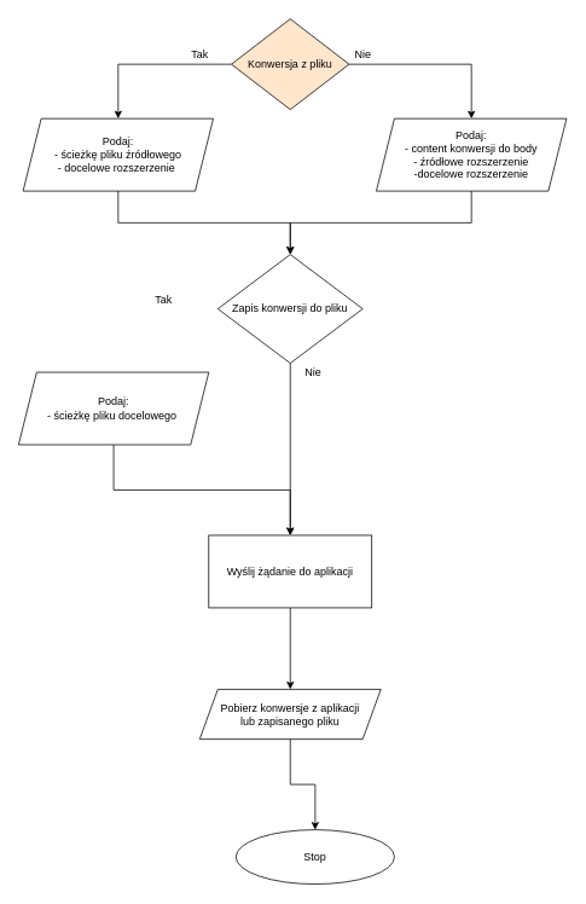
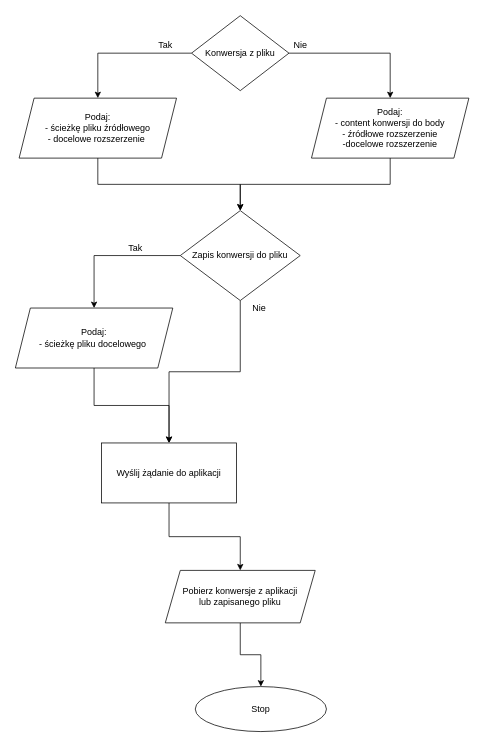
- <mxCell id="6" value="Konwersja z pliku" style="rhombus;whiteSpace=wrap;html=1;fillColor=#ffe6cc;" vertex="1" parent="1"><mxGeometry x="255" y="20" width="130" height="100" as="geometry" /></mxCell>
+ <mxCell id="6" value="Konwersja z pliku" style="rhombus;whiteSpace=wrap;html=1;" vertex="1" parent="1"><mxGeometry x="255" y="20" width="130" height="100" as="geometry" /></mxCell>
+ <mxCell id="10" style="edgeStyle=orthogonalEdgeStyle;rounded=0;orthogonalLoop=1;jettySize=auto;html=1;exitX=0;exitY=0.5;exitDx=0;exitDy=0;entryX=0.5;entryY=0;entryDx=0;entryDy=0;" edge="1" parent="1" source="12" target="14"><mxGeometry relative="1" as="geometry" /></mxCell>
- <mxCell id="3" value="Wyślij żądanie do aplikacji" style="rounded=0;whiteSpace=wrap;html=1;" vertex="1" parent="1"><mxGeometry x="230" y="590" width="180" height="80" as="geometry" /></mxCell>
+ <mxCell id="3" value="Wyślij żądanie do aplikacji" style="rounded=0;whiteSpace=wrap;html=1;" vertex="1" parent="1"><mxGeometry x="135" y="590" width="180" height="80" as="geometry" /></mxCell>
- <mxCell id="21" value="Pobierz konwersje z aplikacji &lt;br&gt;lub zapisanego pliku" style="shape=parallelogram;perimeter=parallelogramPerimeter;whiteSpace=wrap;html=1;fixedSize=1;rounded=0;" vertex="1" parent="1"><mxGeometry x="220" y="760" width="200" height="55" as="geometry" /></mxCell>
+ <mxCell id="21" value="Pobierz konwersje z aplikacji &lt;br&gt;lub zapisanego pliku" style="shape=parallelogram;perimeter=parallelogramPerimeter;whiteSpace=wrap;html=1;fixedSize=1;rounded=0;" vertex="1" parent="1"><mxGeometry x="220" y="760" width="200" height="70" as="geometry" /></mxCell>
